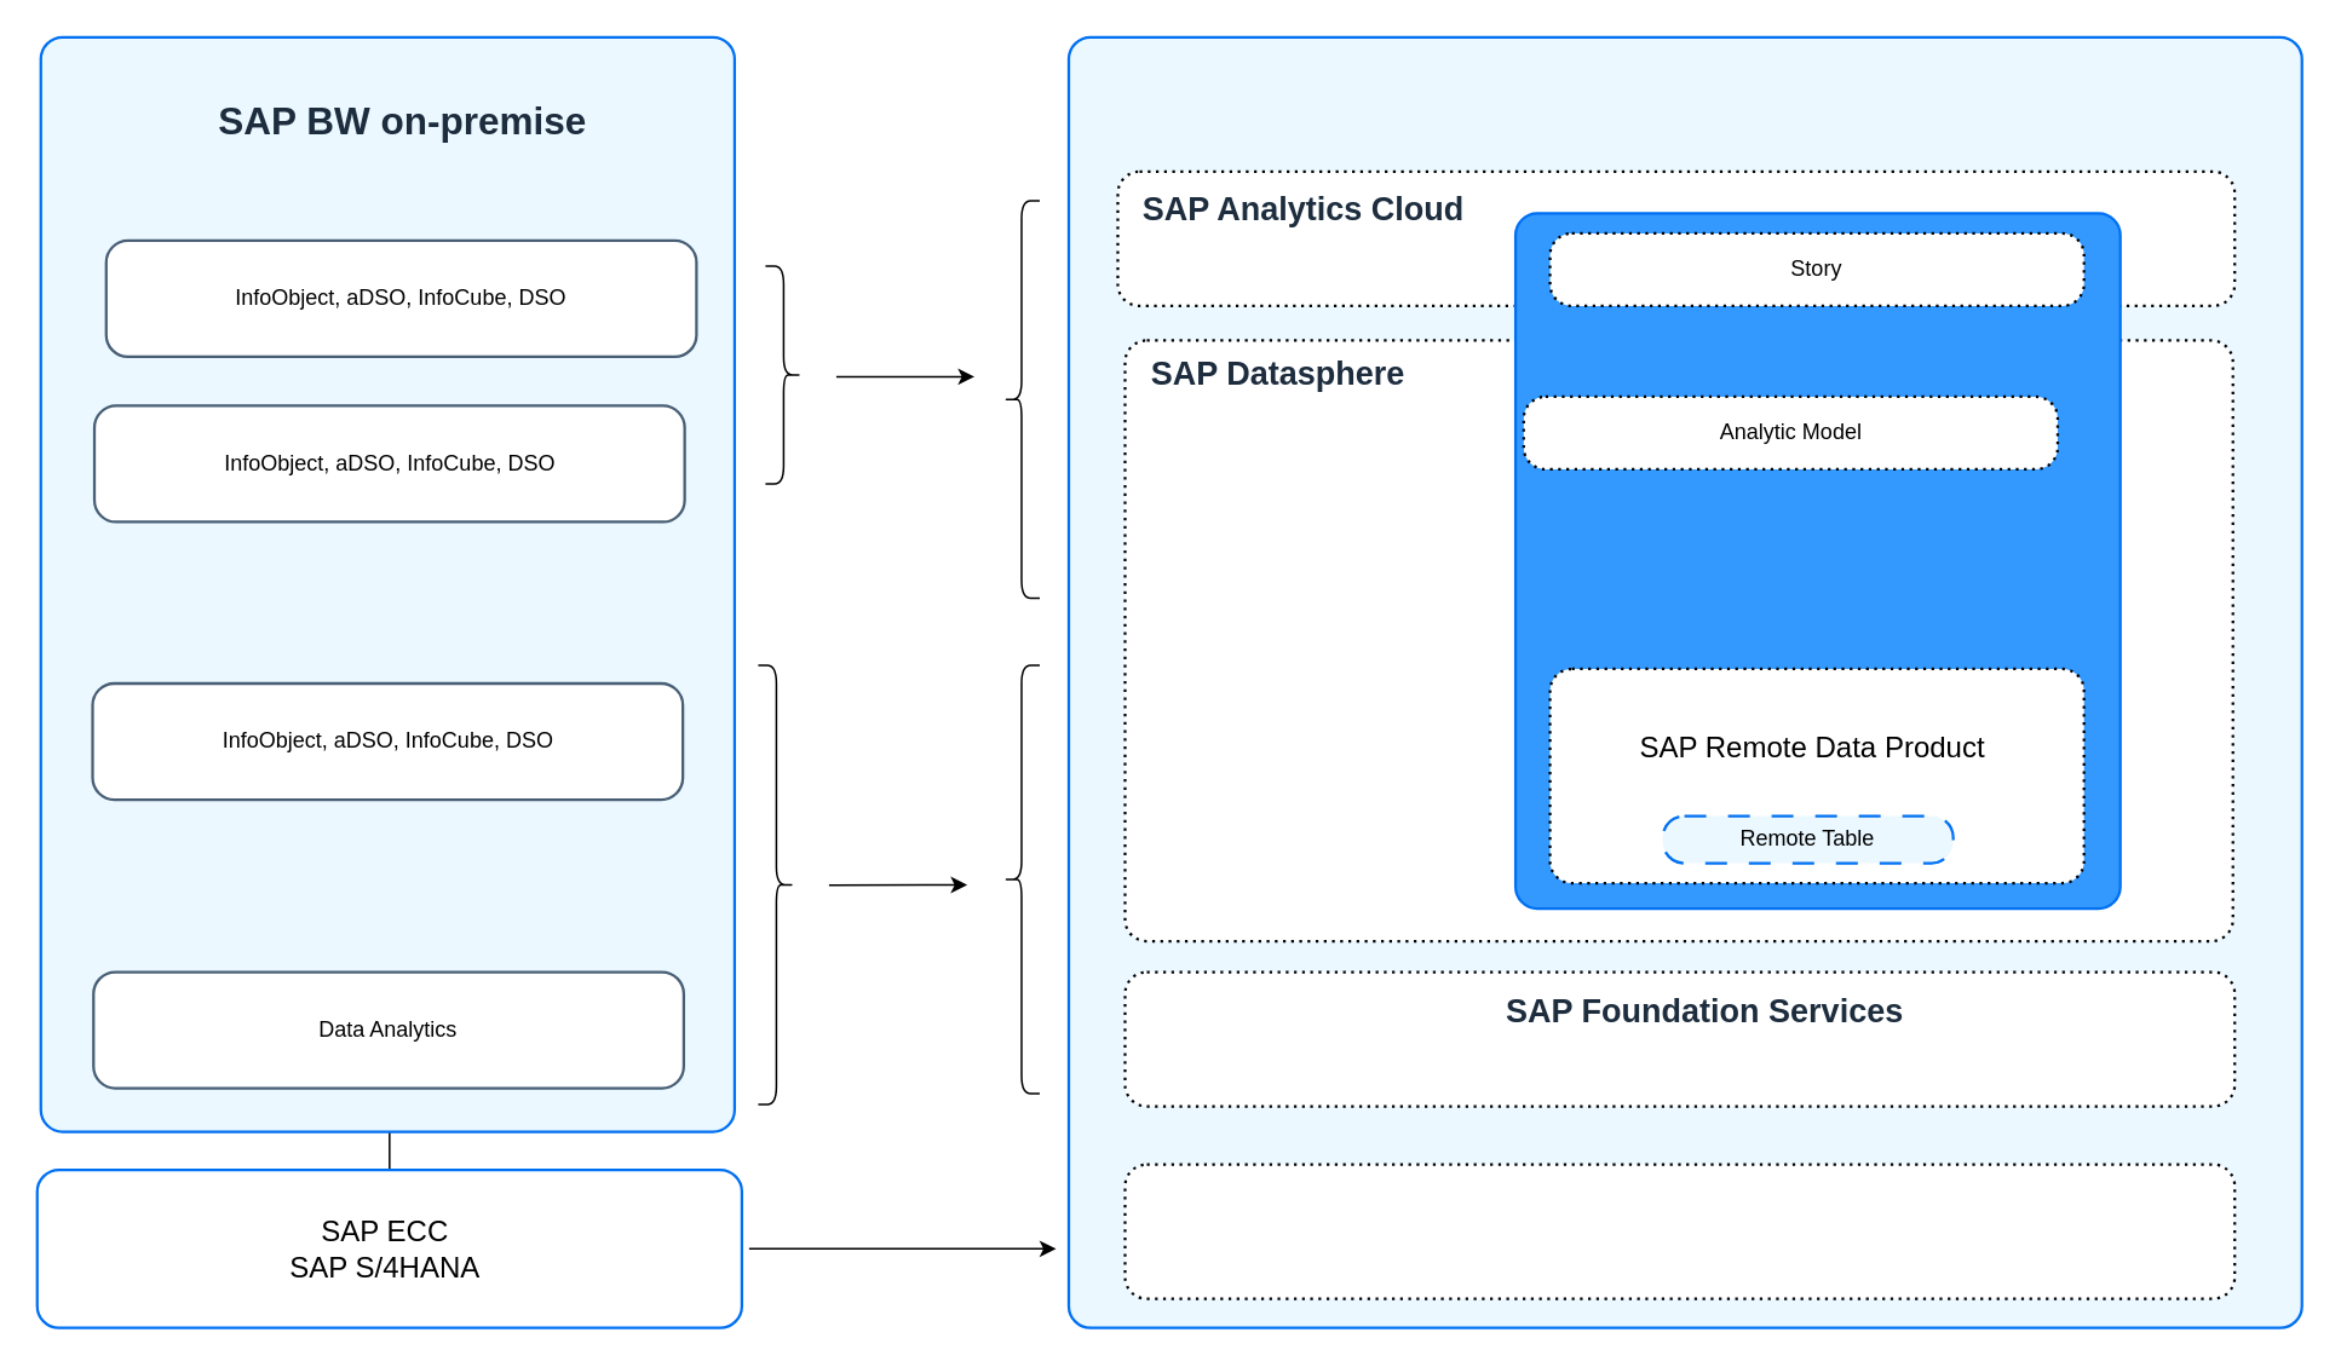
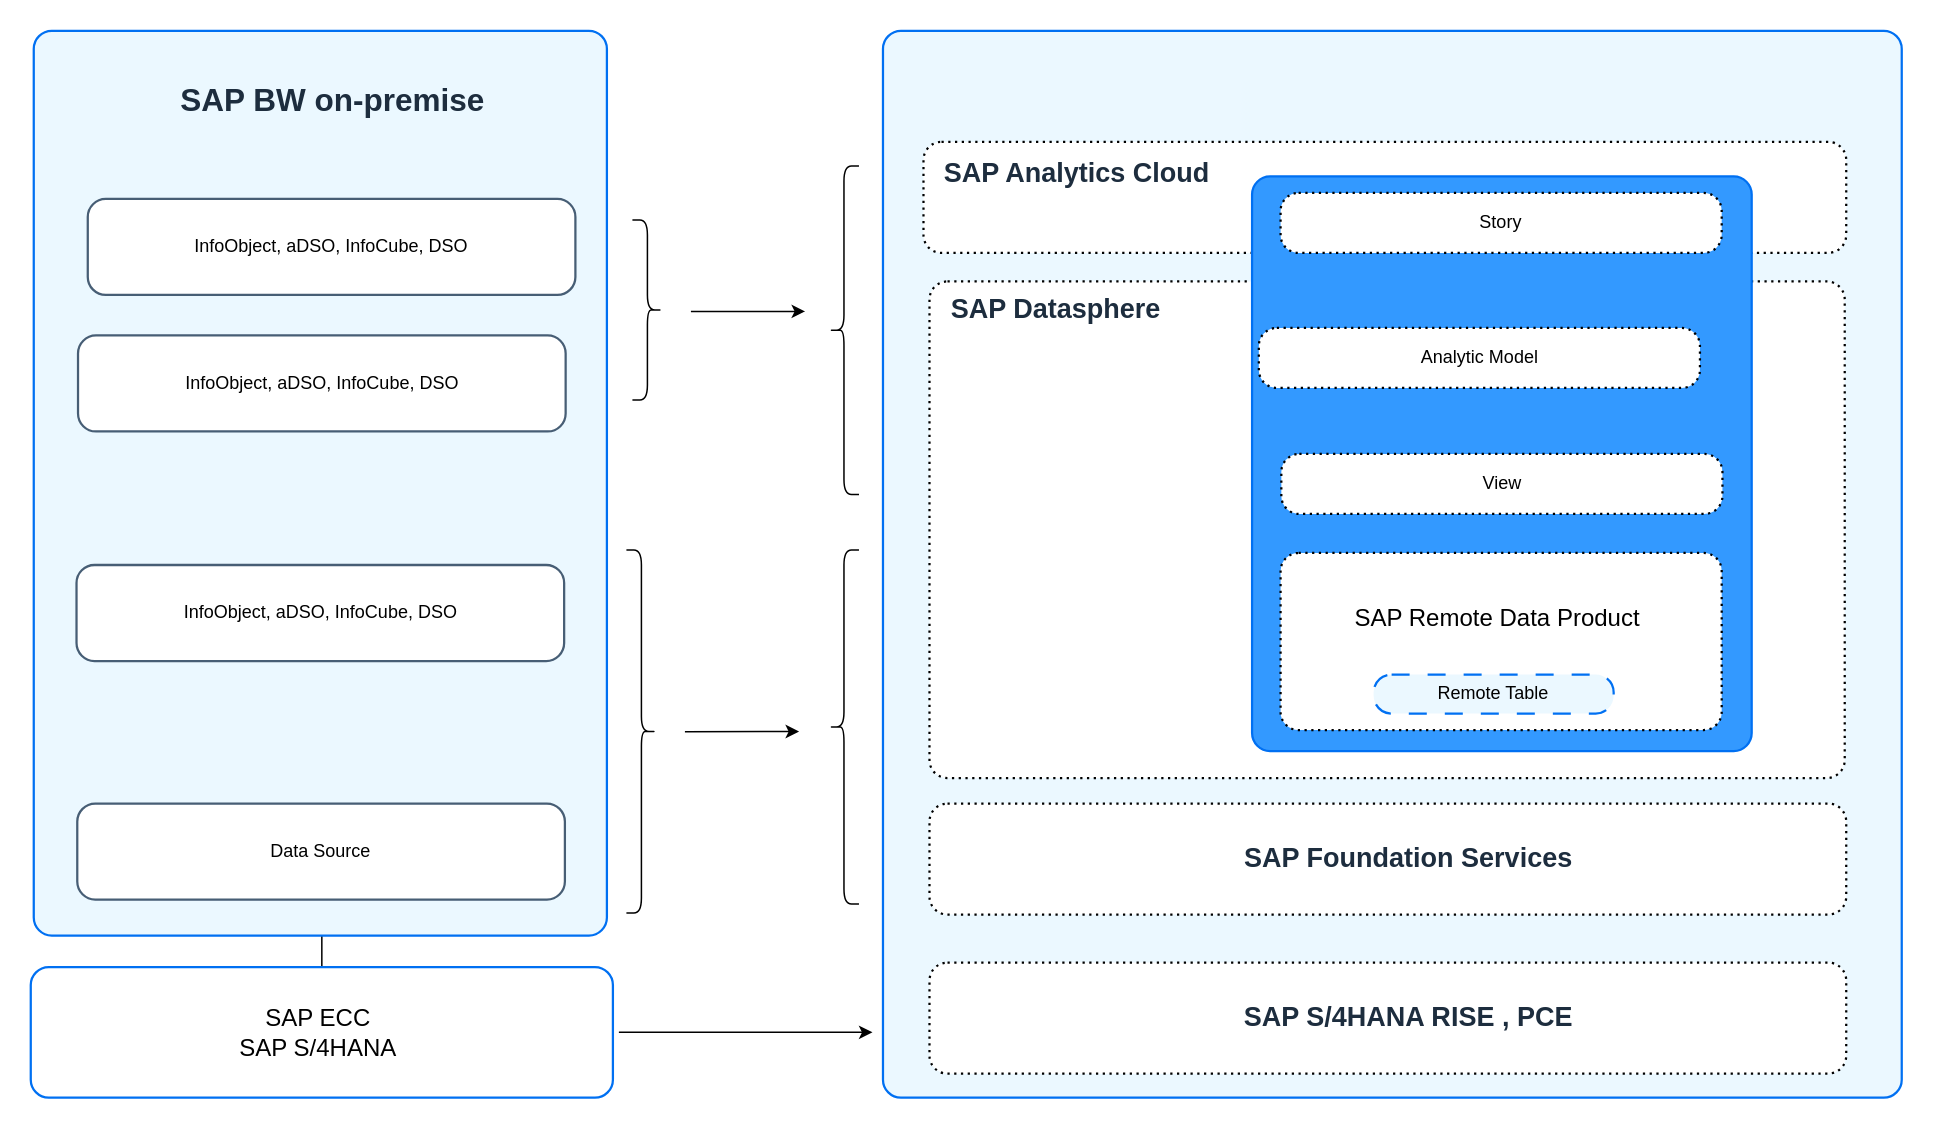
+ <mxCell id="17" value="&lt;div&gt;View&lt;/div&gt;" style="rounded=1;whiteSpace=wrap;html=1;arcSize=24;absoluteArcSize=1;imageWidth=64;imageHeight=64;strokeWidth=1.5;dashed=1;dashPattern=1 2;" vertex="1" parent="1"><mxGeometry x="853.5" y="302" width="294" height="40" as="geometry" /></mxCell>
- <mxCell id="12" value="&lt;font face=&quot;arial&quot; style=&quot;font-size: 18px;&quot;&gt;&lt;b style=&quot;&quot;&gt;SAP Foundation Services&lt;/b&gt;&lt;/font&gt;" style="text;html=1;align=center;verticalAlign=middle;resizable=0;points=[[0,0.5,0,0,0],[0.5,0,0,0,0],[0.5,1,0,0,0],[1,0.5,0,0,0]];autosize=1;strokeColor=none;fillColor=none;fontSize=12;fontColor=#1D2D3E;fontFamily=Helvetica;" vertex="1" parent="1"><mxGeometry x="819" y="540" width="237" height="34" as="geometry" /></mxCell>
+ <mxCell id="12" value="&lt;font face=&quot;arial&quot; style=&quot;font-size: 18px;&quot;&gt;&lt;b style=&quot;&quot;&gt;SAP Foundation Services&lt;/b&gt;&lt;/font&gt;" style="text;html=1;align=center;verticalAlign=middle;resizable=0;points=[[0,0.5,0,0,0],[0.5,0,0,0,0],[0.5,1,0,0,0],[1,0.5,0,0,0]];autosize=1;strokeColor=none;fillColor=none;fontSize=12;fontColor=#1D2D3E;fontFamily=Helvetica;" vertex="1" parent="1"><mxGeometry x="819" y="555" width="237" height="34" as="geometry" /></mxCell>
- <mxCell id="21" value="Data Analytics" style="rounded=1;whiteSpace=wrap;html=1;strokeColor=#475E75;fillColor=#ffffff;arcSize=24;absoluteArcSize=1;imageWidth=64;imageHeight=64;strokeWidth=1.5;" vertex="1" parent="1"><mxGeometry x="51" y="535" width="325" height="64" as="geometry" /></mxCell>
+ <mxCell id="21" value="Data Source" style="rounded=1;whiteSpace=wrap;html=1;strokeColor=#475E75;fillColor=#ffffff;arcSize=24;absoluteArcSize=1;imageWidth=64;imageHeight=64;strokeWidth=1.5;" vertex="1" parent="1"><mxGeometry x="51" y="535" width="325" height="64" as="geometry" /></mxCell>
+ <mxCell id="13" value="&lt;font face=&quot;arial&quot; style=&quot;font-size: 18px;&quot;&gt;&lt;b style=&quot;&quot;&gt;SAP S/4HANA RISE , PCE&lt;/b&gt;&lt;/font&gt;" style="text;html=1;align=center;verticalAlign=middle;resizable=0;points=[[0,0.5,0,0,0],[0.5,0,0,0,0],[0.5,1,0,0,0],[1,0.5,0,0,0]];autosize=1;strokeColor=none;fillColor=none;fontSize=12;fontColor=#1D2D3E;fontFamily=Helvetica;" vertex="1" parent="1"><mxGeometry x="819" y="661" width="237" height="34" as="geometry" /></mxCell>
